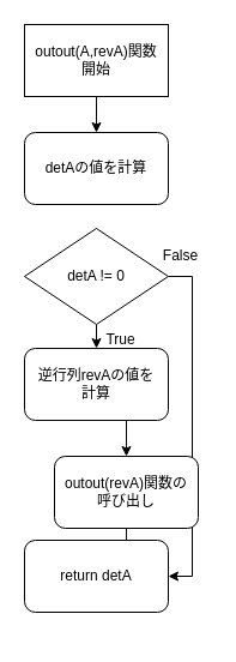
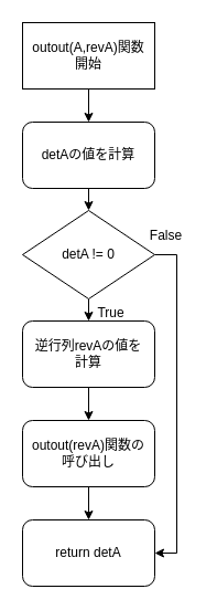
+ <mxCell id="4" style="edgeStyle=orthogonalEdgeStyle;rounded=0;orthogonalLoop=1;jettySize=auto;html=1;exitX=0.5;exitY=1;exitDx=0;exitDy=0;entryX=0.5;entryY=0;entryDx=0;entryDy=0;" edge="1" parent="1" source="5" target="8"><mxGeometry relative="1" as="geometry" /></mxCell>
- <mxCell id="12" value="outout(revA)関数の&lt;div&gt;呼び出し&lt;/div&gt;" style="rounded=1;whiteSpace=wrap;html=1;" vertex="1" parent="1"><mxGeometry x="45" y="380" width="120" height="60" as="geometry" /></mxCell>
+ <mxCell id="12" value="outout(revA)関数の&lt;div&gt;呼び出し&lt;/div&gt;" style="rounded=1;whiteSpace=wrap;html=1;" vertex="1" parent="1"><mxGeometry x="20" y="380" width="120" height="60" as="geometry" /></mxCell>
- <mxCell id="13" value="return detA" style="rounded=1;whiteSpace=wrap;html=1;" vertex="1" parent="1"><mxGeometry x="20" y="450" width="120" height="60" as="geometry" /></mxCell>
+ <mxCell id="13" value="return detA" style="rounded=1;whiteSpace=wrap;html=1;" vertex="1" parent="1"><mxGeometry x="20" y="470" width="120" height="60" as="geometry" /></mxCell>
